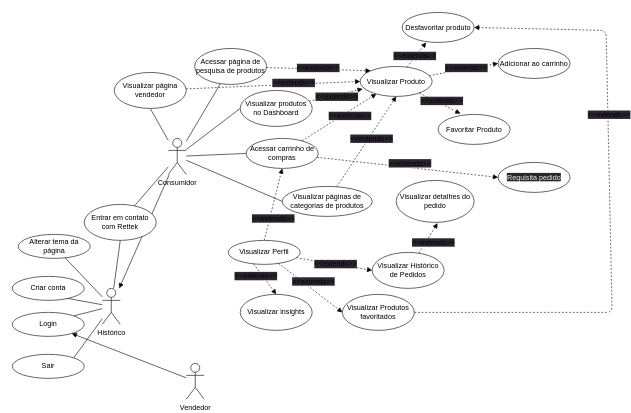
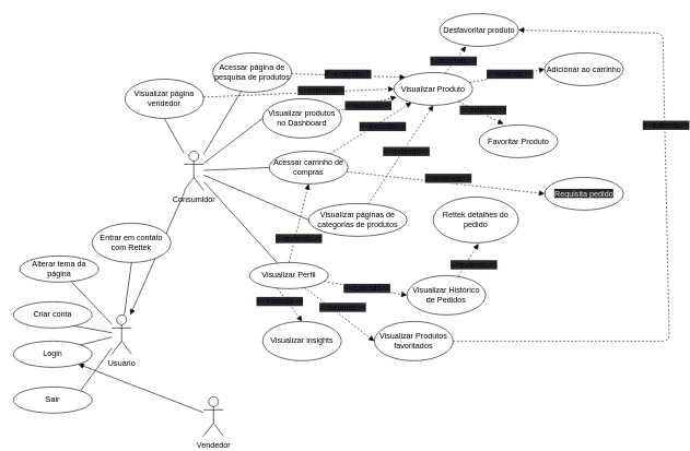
- <mxCell id="7" style="edgeStyle=none;html=1;endArrow=none;endFill=0;" edge="1" parent="1" source="9" target="37"><mxGeometry relative="1" as="geometry" /></mxCell>
+ <mxCell id="7" style="edgeStyle=none;html=1;endArrow=none;endFill=0;" edge="1" parent="1" source="9" target="42"><mxGeometry relative="1" as="geometry" /></mxCell>
- <mxCell id="53" value="Visualizar detalhes do pedido" style="ellipse;whiteSpace=wrap;html=1;" vertex="1" parent="1"><mxGeometry x="660" y="300" width="130" height="70" as="geometry" /></mxCell>
+ <mxCell id="53" value="Rettek detalhes do pedido" style="ellipse;whiteSpace=wrap;html=1;" vertex="1" parent="1"><mxGeometry x="660" y="300" width="130" height="70" as="geometry" /></mxCell>
- <mxCell id="16" value="Histórico" style="shape=umlActor;verticalLabelPosition=bottom;verticalAlign=top;html=1;outlineConnect=0;" vertex="1" parent="1"><mxGeometry x="170" y="480" width="30" height="60" as="geometry" /></mxCell>
+ <mxCell id="16" value="Usuário" style="shape=umlActor;verticalLabelPosition=bottom;verticalAlign=top;html=1;outlineConnect=0;" vertex="1" parent="1"><mxGeometry x="170" y="480" width="30" height="60" as="geometry" /></mxCell>
